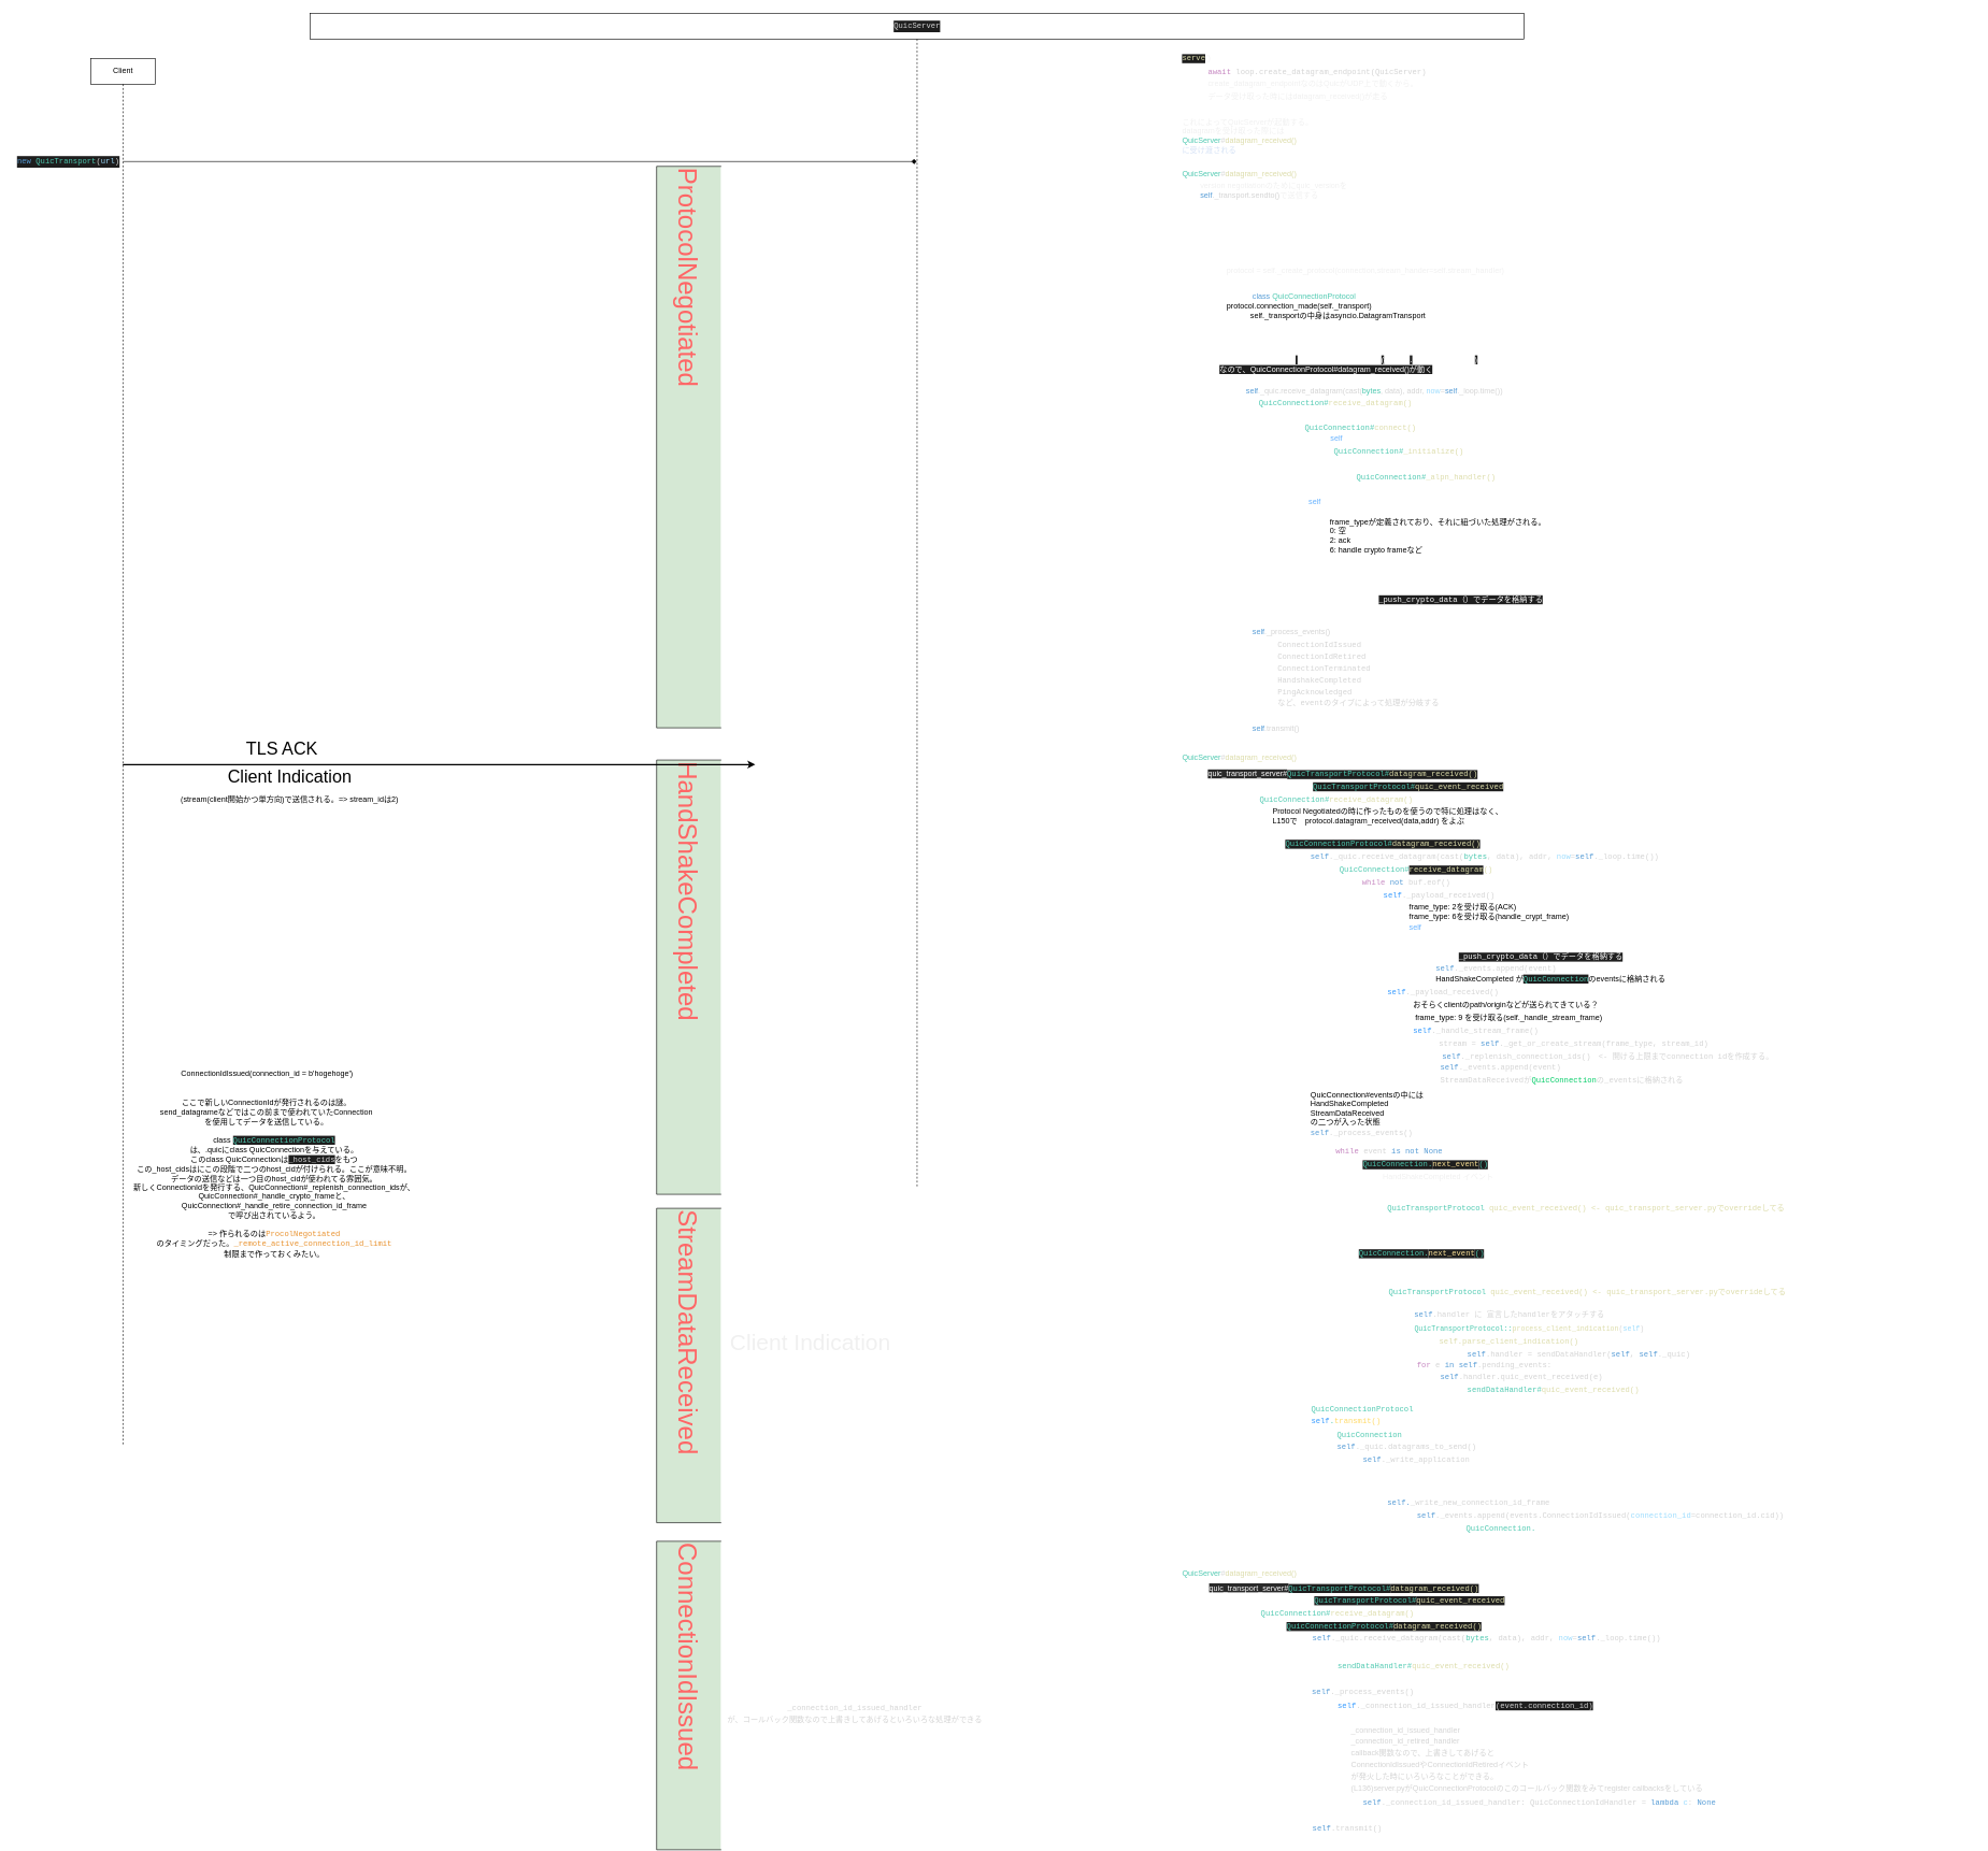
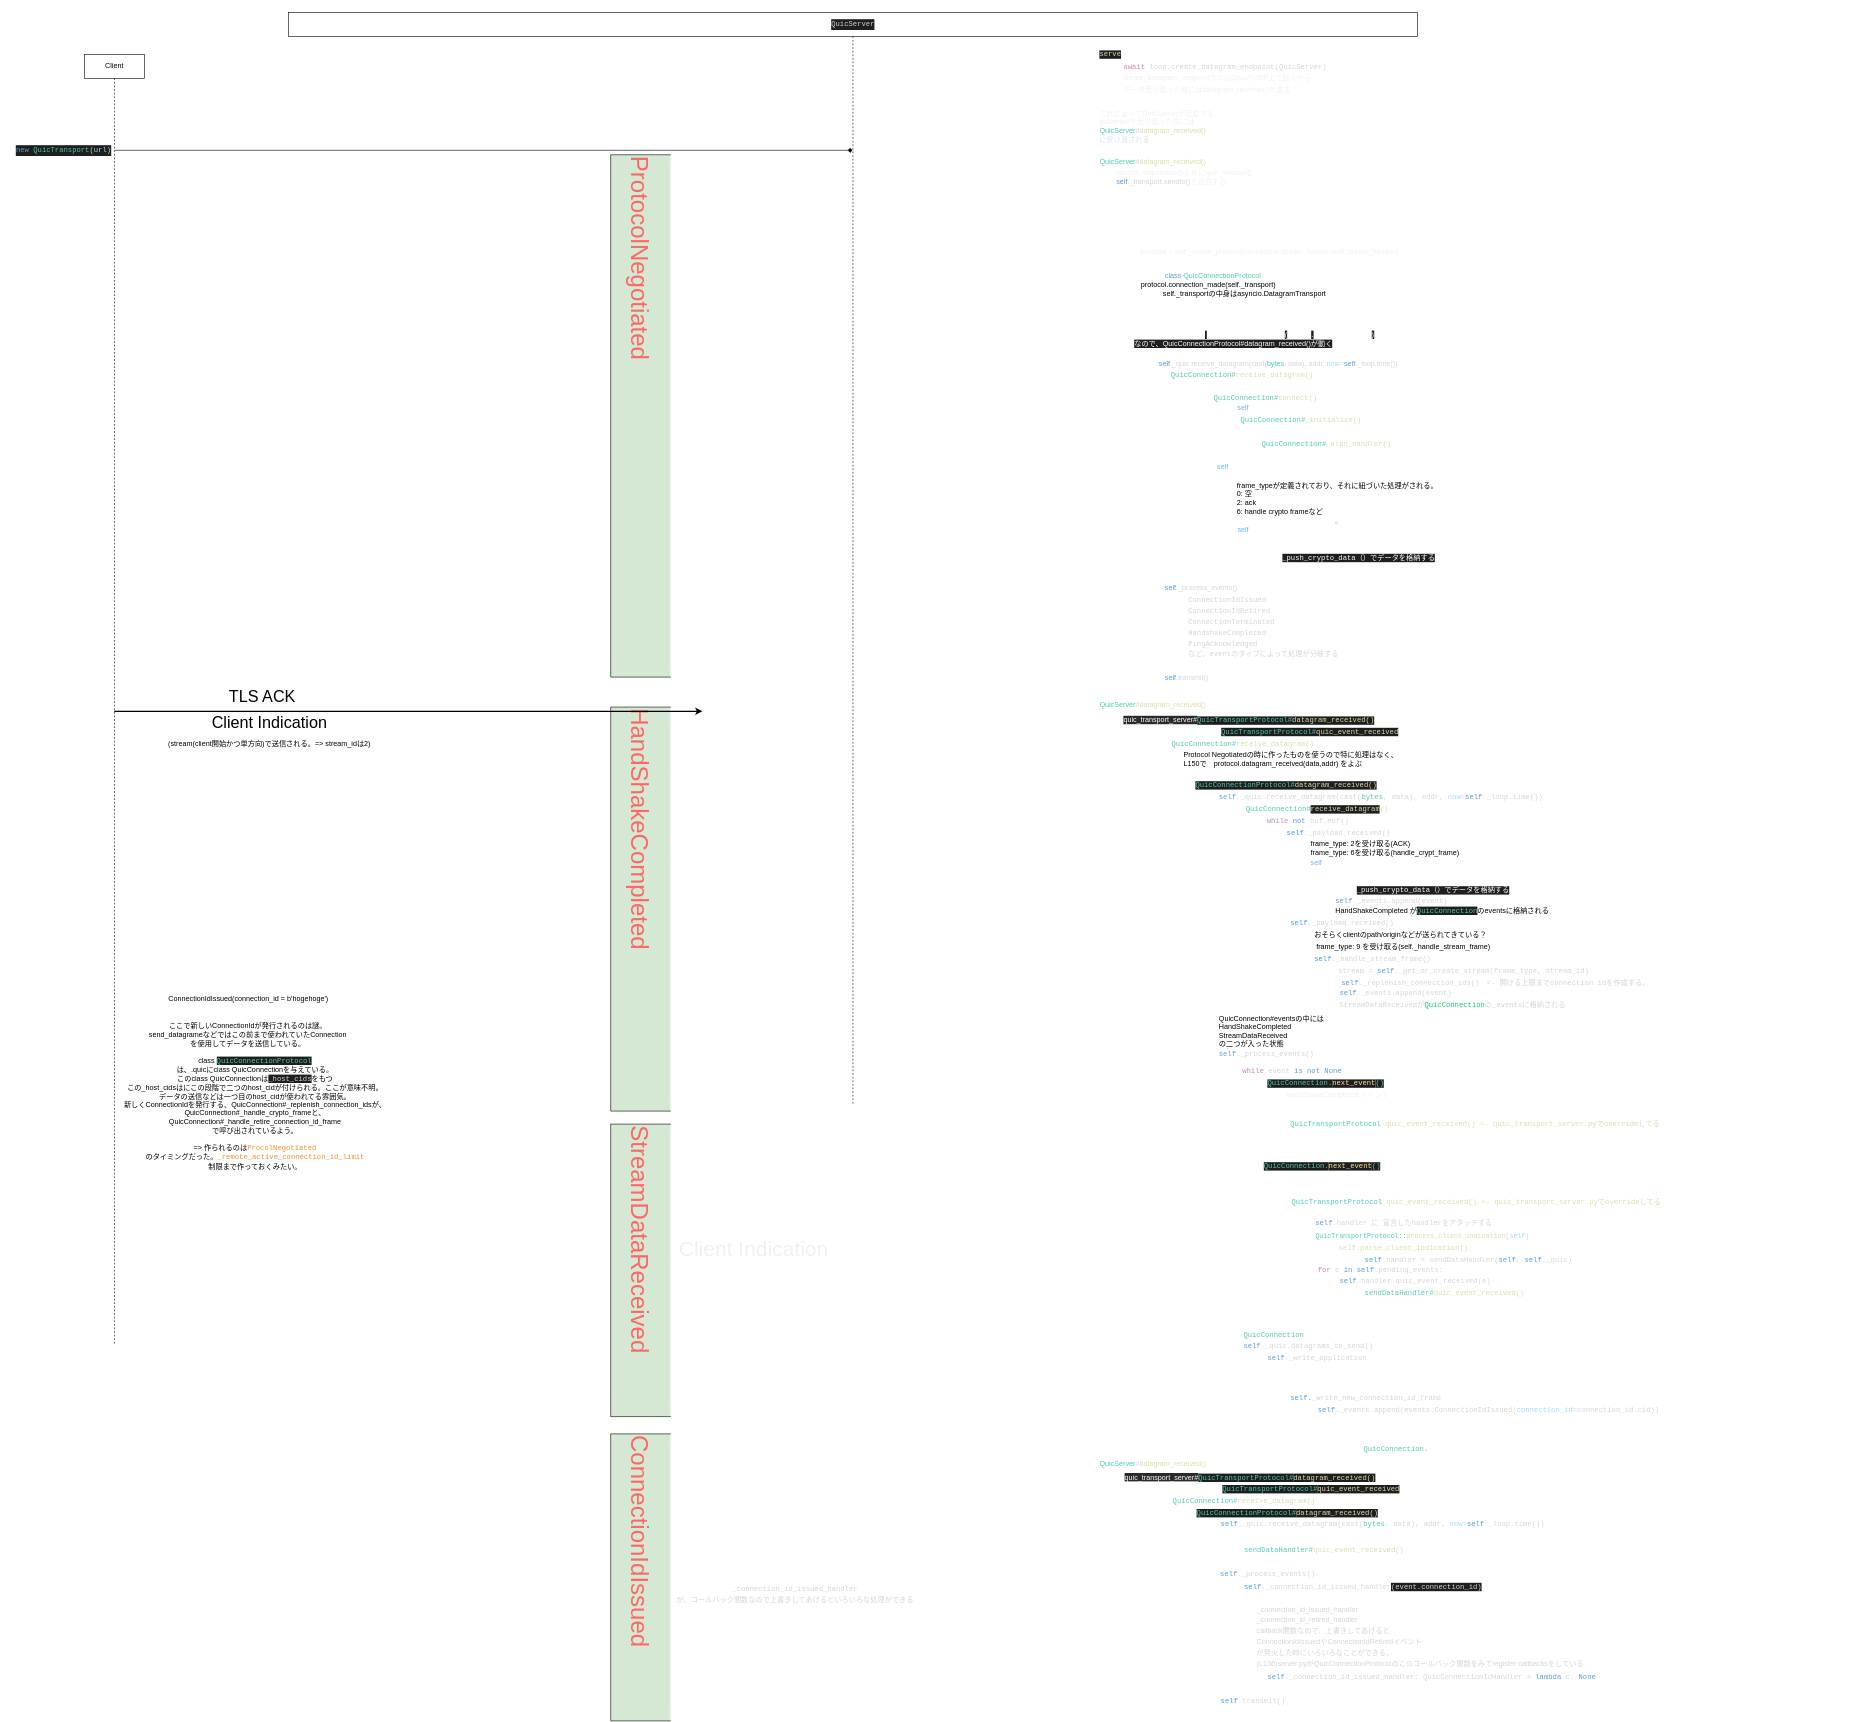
+ <mxCell id="56" value="この段階では6が受け取られる&lt;font color=&quot;#66b2ff&quot;&gt;。&lt;br&gt;self&lt;/font&gt;._handle_crypto_frame()" style="text;html=1;align=left;verticalAlign=middle;resizable=0;points=[];autosize=1;fontSize=12;fontFamily=Helvetica;fontColor=#FFFFFF;" parent="1" vertex="1"><mxGeometry x="2060" y="860" width="190" height="30" as="geometry" /></mxCell>
- <mxCell id="93" value="&lt;div style=&quot;font-family: &amp;#34;menlo&amp;#34; , &amp;#34;monaco&amp;#34; , &amp;#34;courier new&amp;#34; , monospace ; line-height: 18px&quot;&gt;&lt;span style=&quot;color: rgb(78 , 201 , 176)&quot;&gt;QuicConnectionProtocol&lt;/span&gt;&lt;/div&gt;&lt;div style=&quot;font-family: &amp;#34;menlo&amp;#34; , &amp;#34;monaco&amp;#34; , &amp;#34;courier new&amp;#34; , monospace ; line-height: 18px&quot;&gt;&lt;font color=&quot;#3399ff&quot;&gt;self&lt;/font&gt;&lt;font color=&quot;#4ec9b0&quot;&gt;.&lt;/font&gt;&lt;font color=&quot;#ffd966&quot;&gt;transmit()&lt;/font&gt;&lt;/div&gt;" style="text;html=1;align=left;verticalAlign=middle;resizable=0;points=[];autosize=1;fontSize=12;fontColor=#FFFFFF;labelBackgroundColor=none;" parent="1" vertex="1"><mxGeometry x="2029.5" y="2173" width="170" height="40" as="geometry" /></mxCell>
- <mxCell id="97" value="ここで&lt;span style=&quot;color: rgb(78 , 201 , 176) ; font-family: &amp;#34;menlo&amp;#34; , &amp;#34;monaco&amp;#34; , &amp;#34;courier new&amp;#34; , monospace&quot;&gt;QuicConnection.&lt;/span&gt;_eventsにConnectionIdIssuedが格納される" style="text;html=1;align=left;verticalAlign=middle;resizable=0;points=[];autosize=1;fontSize=12;fontColor=#FFFFFF;" parent="1" vertex="1"><mxGeometry x="2234" y="2360" width="390" height="20" as="geometry" /></mxCell>
+ <mxCell id="97" value="ここで&lt;span style=&quot;color: rgb(78 , 201 , 176) ; font-family: &amp;#34;menlo&amp;#34; , &amp;#34;monaco&amp;#34; , &amp;#34;courier new&amp;#34; , monospace&quot;&gt;QuicConnection.&lt;/span&gt;_eventsにConnectionIdIssuedが格納される" style="text;html=1;align=left;verticalAlign=middle;resizable=0;points=[];autosize=1;fontSize=12;fontColor=#FFFFFF;" parent="1" vertex="1"><mxGeometry x="2234" y="2405" width="390" height="20" as="geometry" /></mxCell>
